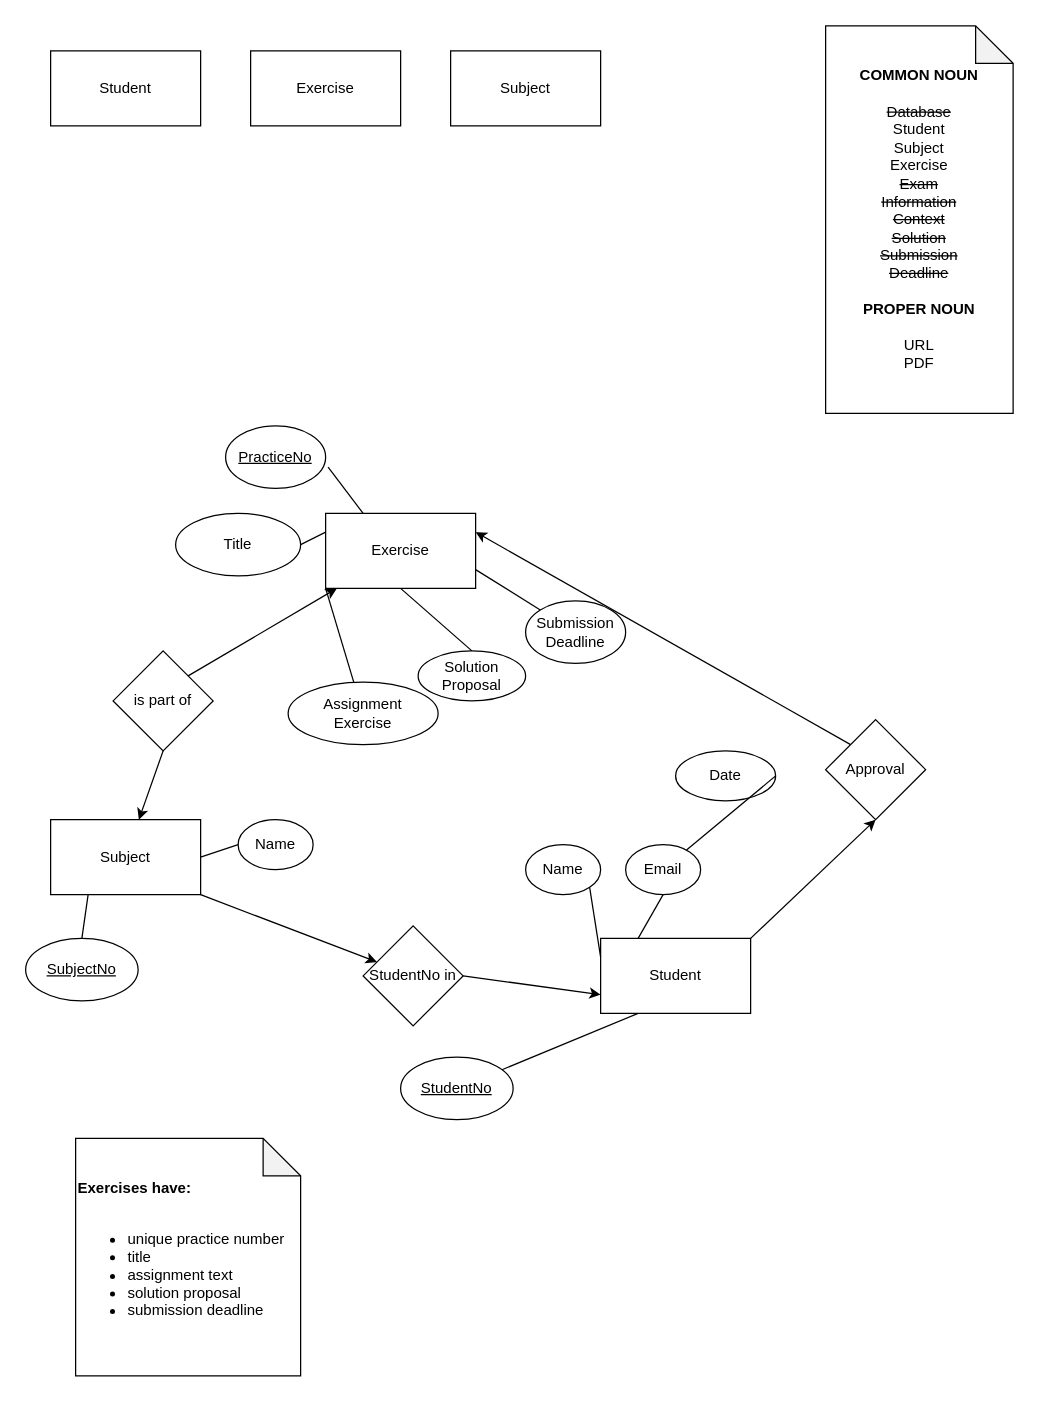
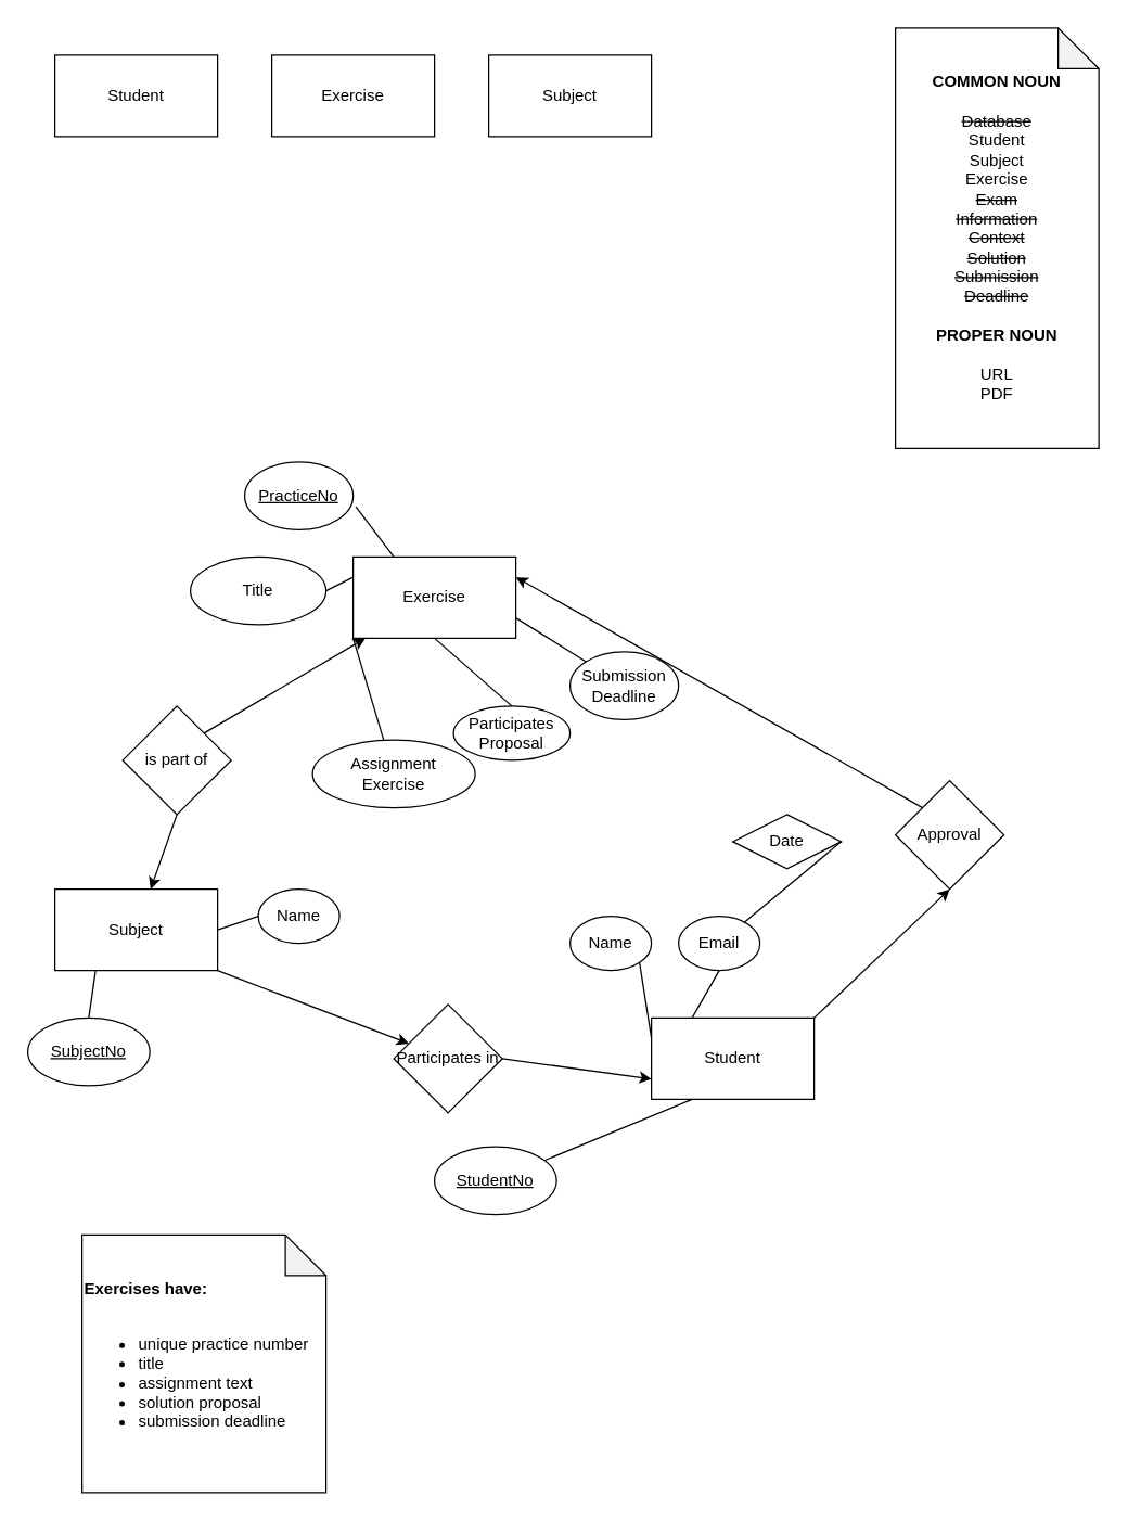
- <mxCell id="12" value="&lt;div&gt;Solution&lt;/div&gt;&lt;div&gt;Proposal&lt;br&gt;&lt;/div&gt;" style="ellipse;whiteSpace=wrap;html=1;" vertex="1" parent="1"><mxGeometry x="334" y="520" width="86" height="40" as="geometry" /></mxCell>
+ <mxCell id="12" value="&lt;div&gt;Participates&lt;/div&gt;&lt;div&gt;Proposal&lt;br&gt;&lt;/div&gt;" style="ellipse;whiteSpace=wrap;html=1;" vertex="1" parent="1"><mxGeometry x="334" y="520" width="86" height="40" as="geometry" /></mxCell>
- <mxCell id="20" value="Date" style="ellipse;whiteSpace=wrap;html=1;" vertex="1" parent="1"><mxGeometry x="540" y="600" width="80" height="40" as="geometry" /></mxCell>
+ <mxCell id="20" value="Date" style="rhombus;whiteSpace=wrap;html=1;" vertex="1" parent="1"><mxGeometry x="540" y="600" width="80" height="40" as="geometry" /></mxCell>
- <mxCell id="40" value="StudentNo in" style="rhombus;whiteSpace=wrap;html=1;" vertex="1" parent="1"><mxGeometry x="290" y="740" width="80" height="80" as="geometry" /></mxCell>
+ <mxCell id="40" value="Participates in" style="rhombus;whiteSpace=wrap;html=1;" vertex="1" parent="1"><mxGeometry x="290" y="740" width="80" height="80" as="geometry" /></mxCell>
